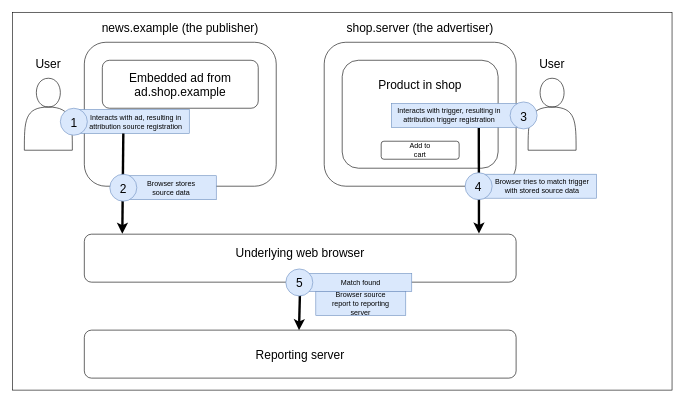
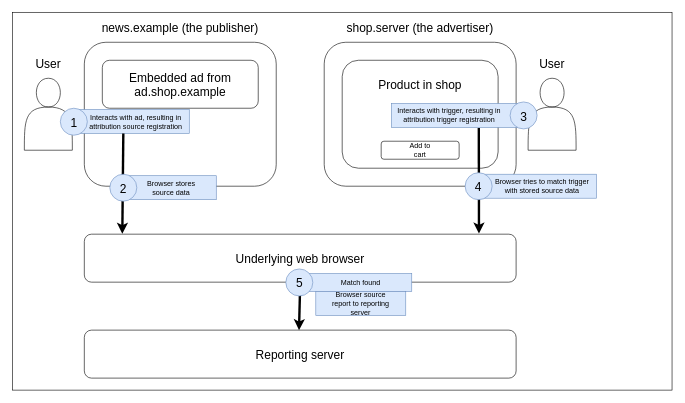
- <mxCell id="15" value="&lt;font style=&quot;font-size: 20px;&quot;&gt;Underlying web browser&lt;/font&gt;" style="text;html=1;strokeColor=none;fillColor=none;align=center;verticalAlign=middle;whiteSpace=wrap;rounded=0;" parent="1" vertex="1"><mxGeometry x="370" y="405" width="260" height="30" as="geometry" /></mxCell>
+ <mxCell id="15" value="&lt;font style=&quot;font-size: 20px;&quot;&gt;Underlying web browser&lt;/font&gt;" style="text;html=1;strokeColor=none;fillColor=none;align=center;verticalAlign=middle;whiteSpace=wrap;rounded=0;" parent="1" vertex="1"><mxGeometry x="370" y="415" width="260" height="30" as="geometry" /></mxCell>
